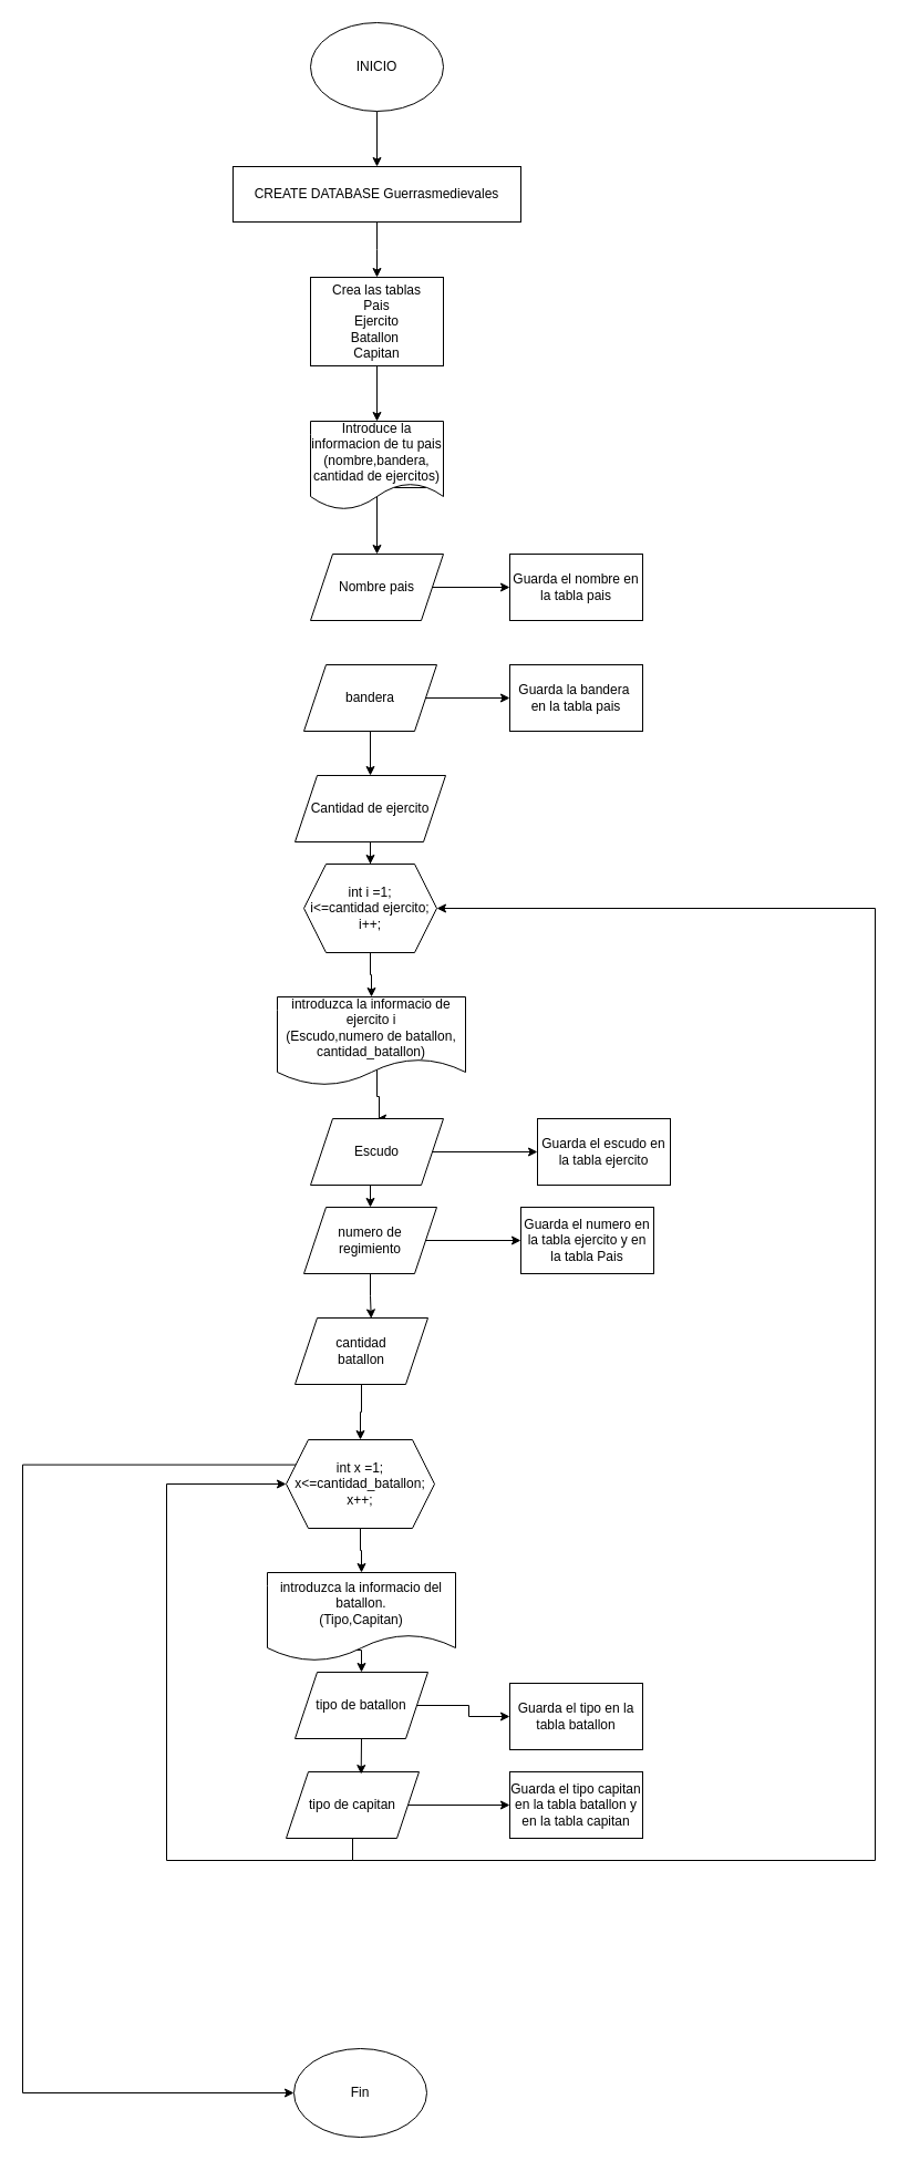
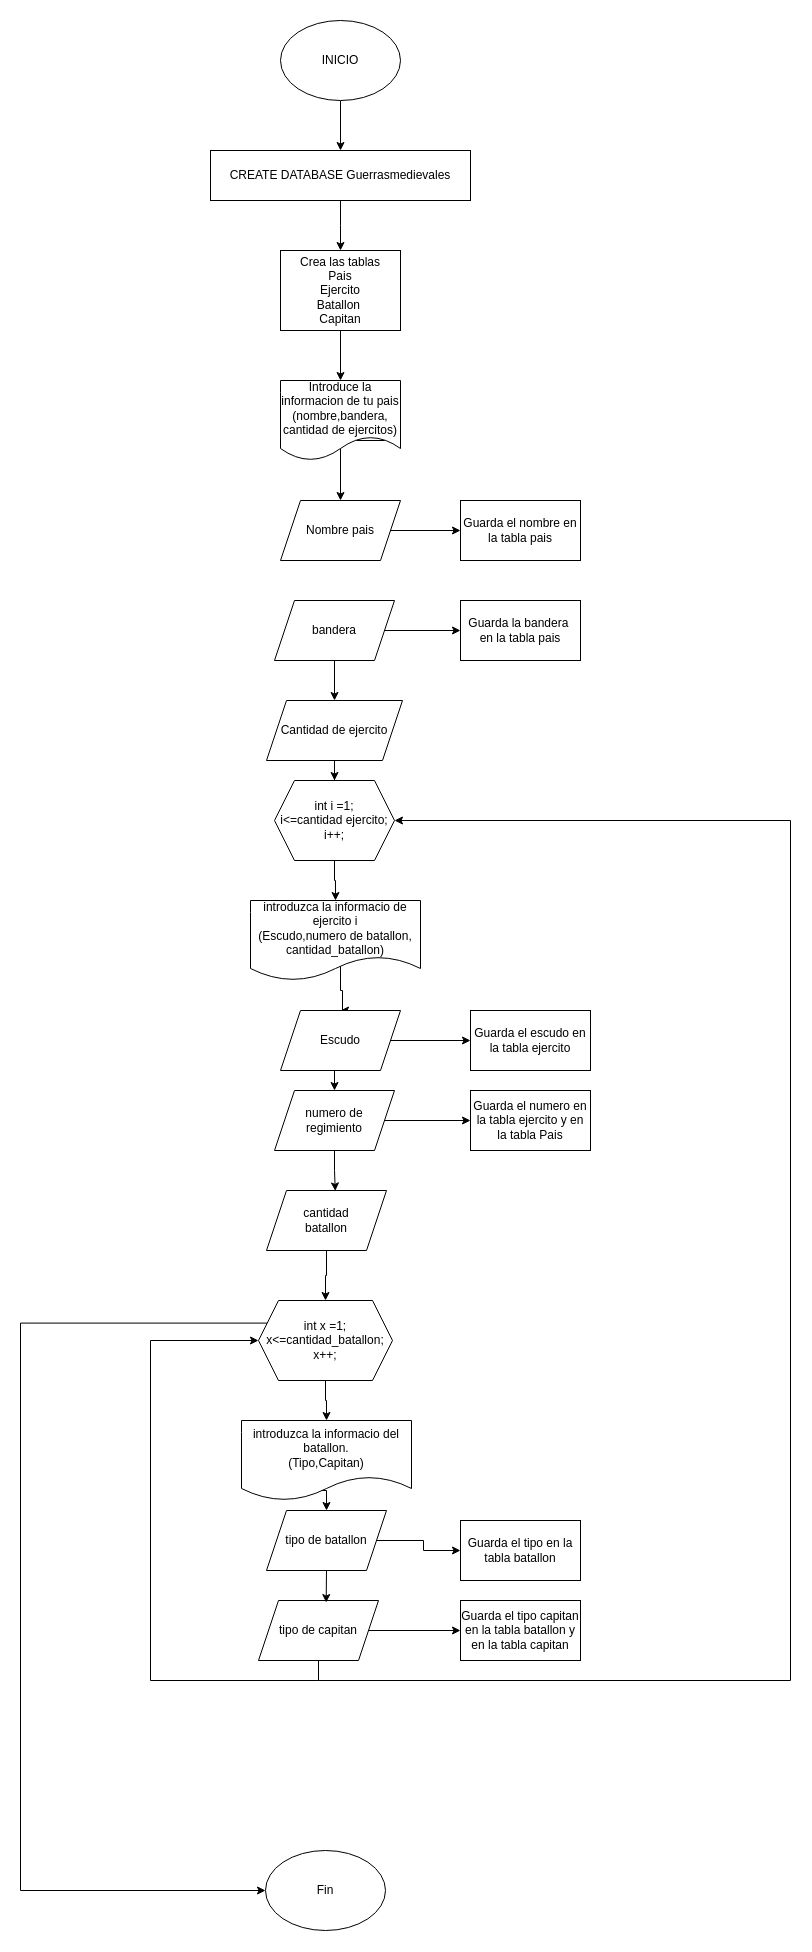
- <mxCell id="35" value="Guarda el escudo en la tabla ejercito" style="rounded=0;whiteSpace=wrap;html=1;" vertex="1" parent="1"><mxGeometry x="485" y="1010" width="120" height="60" as="geometry" /></mxCell>
+ <mxCell id="35" value="Guarda el escudo en la tabla ejercito" style="rounded=0;whiteSpace=wrap;html=1;" vertex="1" parent="1"><mxGeometry x="470" y="1010" width="120" height="60" as="geometry" /></mxCell>
